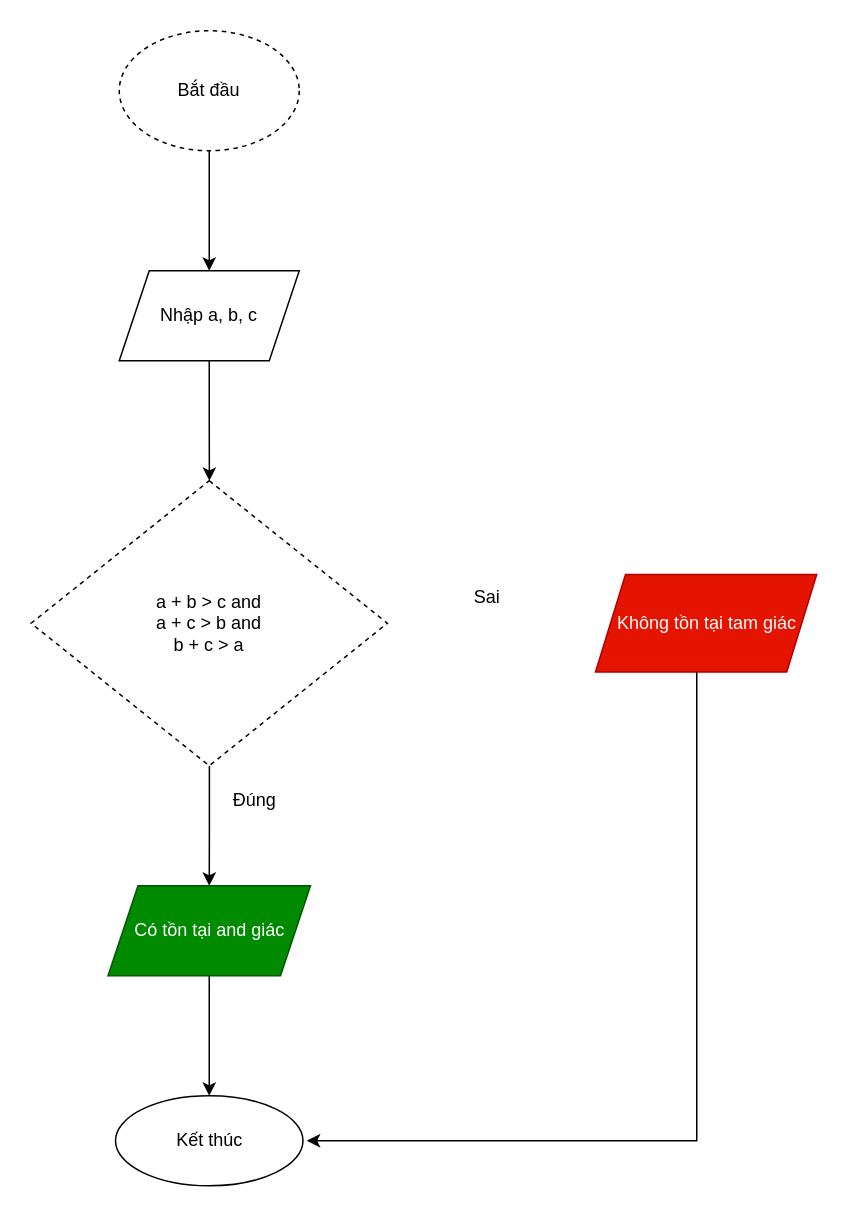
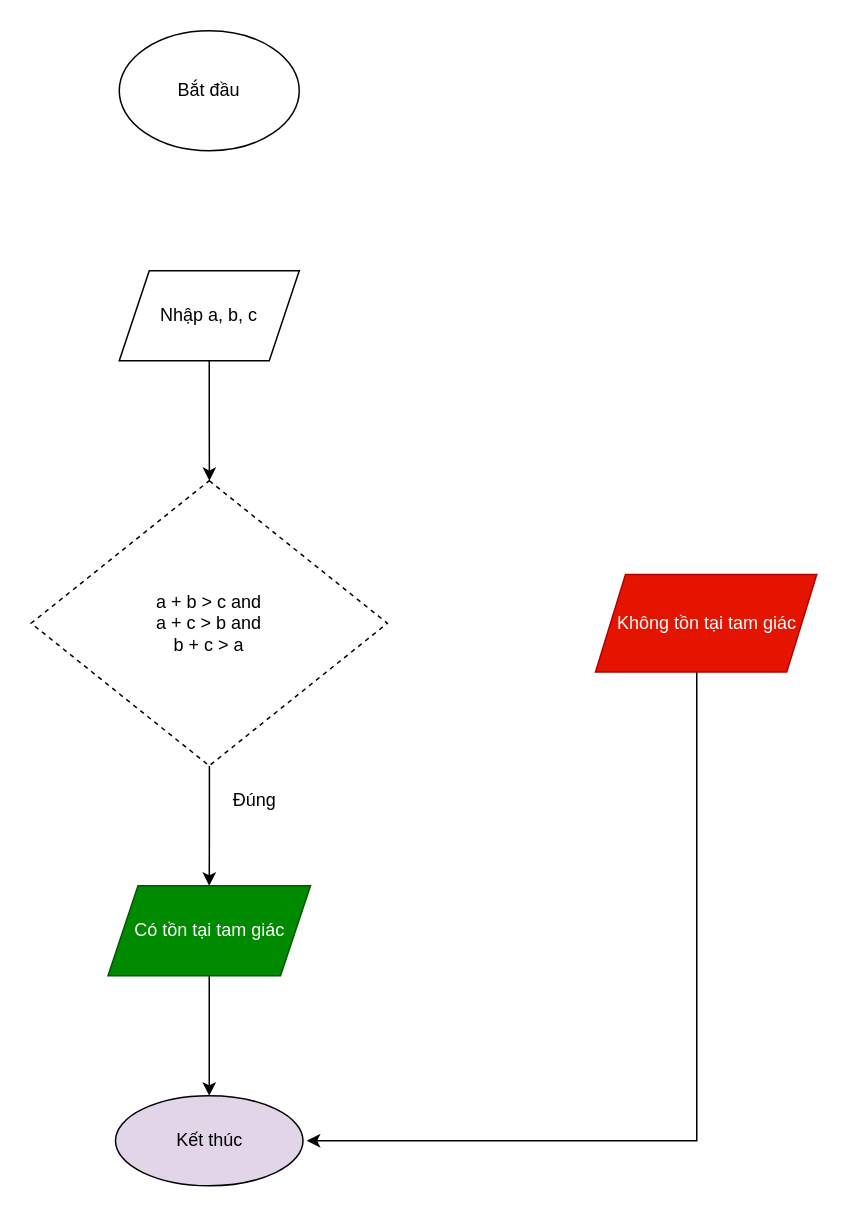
- <mxCell id="3" value="Bắt đầu" style="ellipse;whiteSpace=wrap;html=1;dashed=1;" vertex="1" parent="1"><mxGeometry x="79" y="20" width="120" height="80" as="geometry" /></mxCell>
+ <mxCell id="3" value="Bắt đầu" style="ellipse;whiteSpace=wrap;html=1;" vertex="1" parent="1"><mxGeometry x="79" y="20" width="120" height="80" as="geometry" /></mxCell>
- <mxCell id="2" value="" style="edgeStyle=orthogonalEdgeStyle;rounded=0;orthogonalLoop=1;jettySize=auto;html=1;" edge="1" parent="1" source="3" target="5"><mxGeometry relative="1" as="geometry" /></mxCell>
- <mxCell id="13" value="Sai" style="text;html=1;align=center;verticalAlign=middle;resizable=0;points=[];autosize=1;strokeColor=none;fillColor=none;" vertex="1" parent="1"><mxGeometry x="304" y="382.5" width="40" height="30" as="geometry" /></mxCell>
- <mxCell id="9" value="Có tồn tại and giác" style="shape=parallelogram;perimeter=parallelogramPerimeter;whiteSpace=wrap;html=1;fixedSize=1;fillColor=#008a00;fontColor=#ffffff;strokeColor=#005700;" vertex="1" parent="1"><mxGeometry x="71.5" y="590" width="135" height="60" as="geometry" /></mxCell>
+ <mxCell id="9" value="Có tồn tại tam giác" style="shape=parallelogram;perimeter=parallelogramPerimeter;whiteSpace=wrap;html=1;fixedSize=1;fillColor=#008a00;fontColor=#ffffff;strokeColor=#005700;" vertex="1" parent="1"><mxGeometry x="71.5" y="590" width="135" height="60" as="geometry" /></mxCell>
- <mxCell id="14" value="Kết thúc" style="ellipse;whiteSpace=wrap;html=1;" vertex="1" parent="1"><mxGeometry x="76.5" y="730" width="125" height="60" as="geometry" /></mxCell>
+ <mxCell id="14" value="Kết thúc" style="ellipse;whiteSpace=wrap;html=1;fillColor=#e1d5e7;" vertex="1" parent="1"><mxGeometry x="76.5" y="730" width="125" height="60" as="geometry" /></mxCell>
